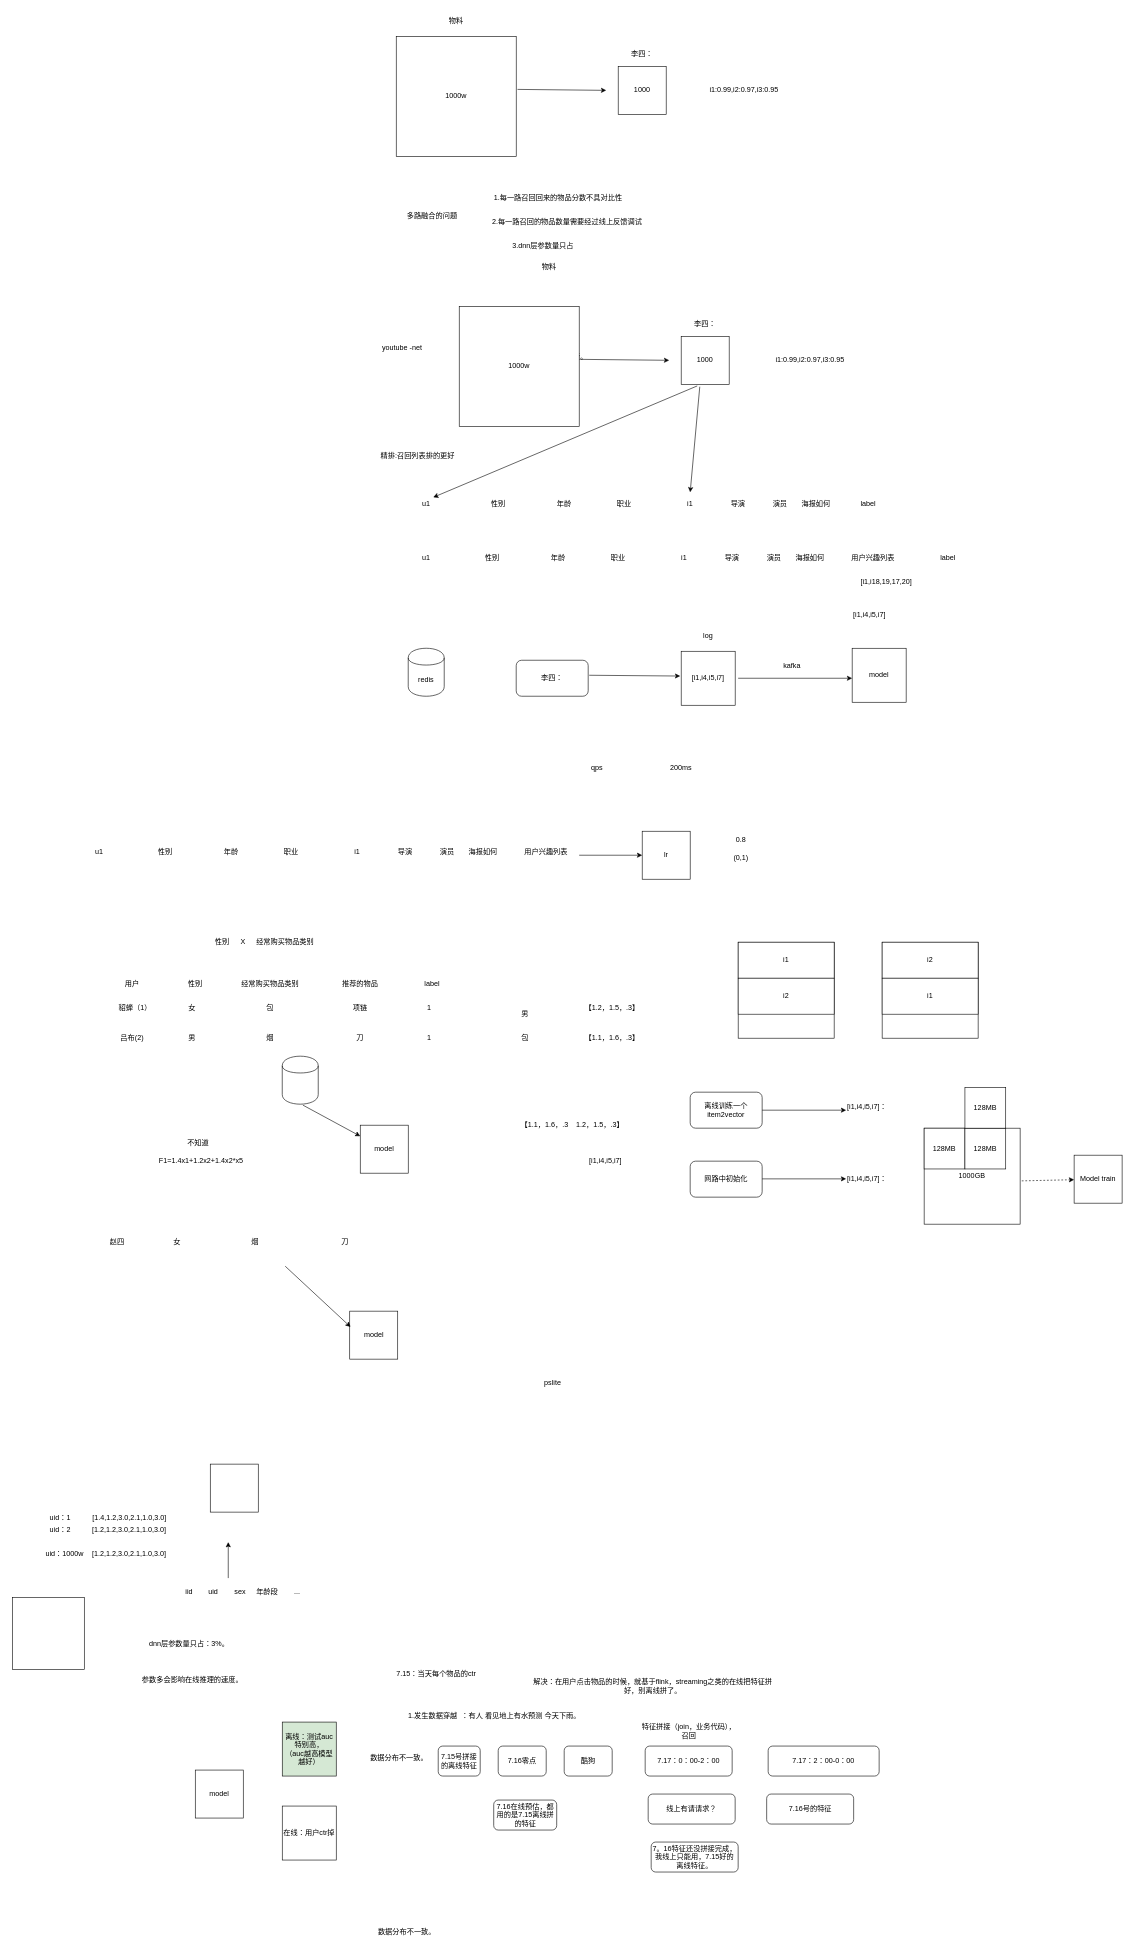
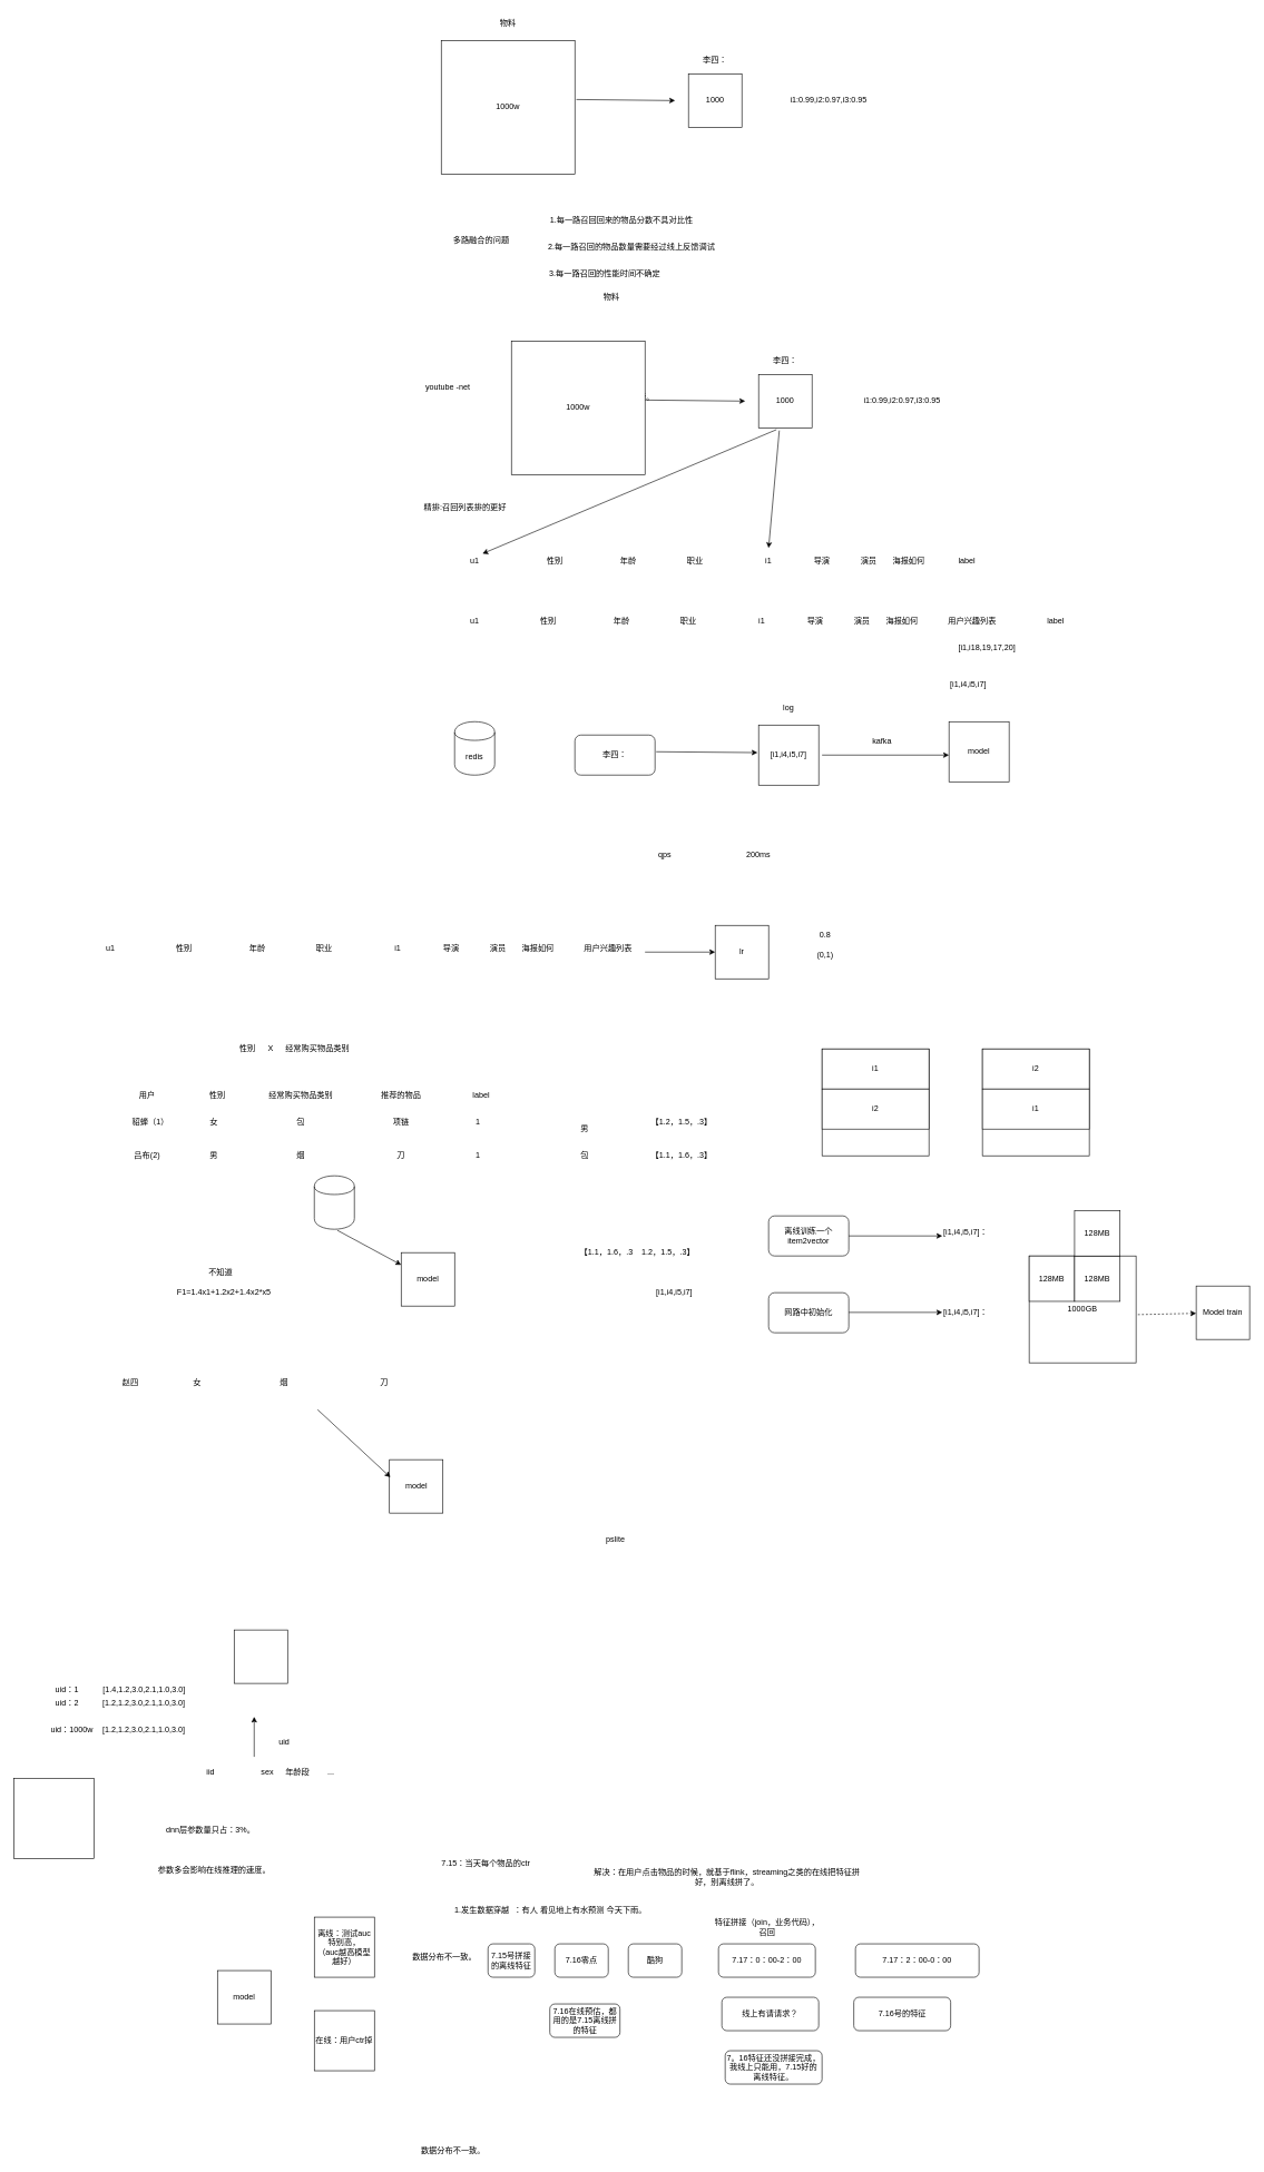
- <mxCell id="11" value="3.dnn层参数量只占" style="text;html=1;strokeColor=none;fillColor=none;align=center;verticalAlign=middle;whiteSpace=wrap;rounded=0;" vertex="1" parent="1"><mxGeometry x="760" y="400" width="290" height="20" as="geometry" /></mxCell>
+ <mxCell id="11" value="3.每一路召回的性能时间不确定" style="text;html=1;strokeColor=none;fillColor=none;align=center;verticalAlign=middle;whiteSpace=wrap;rounded=0;" vertex="1" parent="1"><mxGeometry x="760" y="400" width="290" height="20" as="geometry" /></mxCell>
- <mxCell id="122" value="uid" style="text;html=1;strokeColor=none;fillColor=none;align=center;verticalAlign=middle;whiteSpace=wrap;rounded=0;" vertex="1" parent="1"><mxGeometry x="335" y="2642.5" width="40" height="20" as="geometry" /></mxCell>
+ <mxCell id="122" value="uid" style="text;html=1;strokeColor=none;fillColor=none;align=center;verticalAlign=middle;whiteSpace=wrap;rounded=0;" vertex="1" parent="1"><mxGeometry x="405" y="2597.5" width="40" height="20" as="geometry" /></mxCell>
- <mxCell id="139" value="离线：测试auc特别高，&lt;br&gt;（auc越高模型越好）" style="whiteSpace=wrap;html=1;aspect=fixed;fillColor=#d5e8d4;" vertex="1" parent="1"><mxGeometry x="470" y="2870" width="90" height="90" as="geometry" /></mxCell>
+ <mxCell id="139" value="离线：测试auc特别高，&lt;br&gt;（auc越高模型越好）" style="whiteSpace=wrap;html=1;aspect=fixed;" vertex="1" parent="1"><mxGeometry x="470" y="2870" width="90" height="90" as="geometry" /></mxCell>
